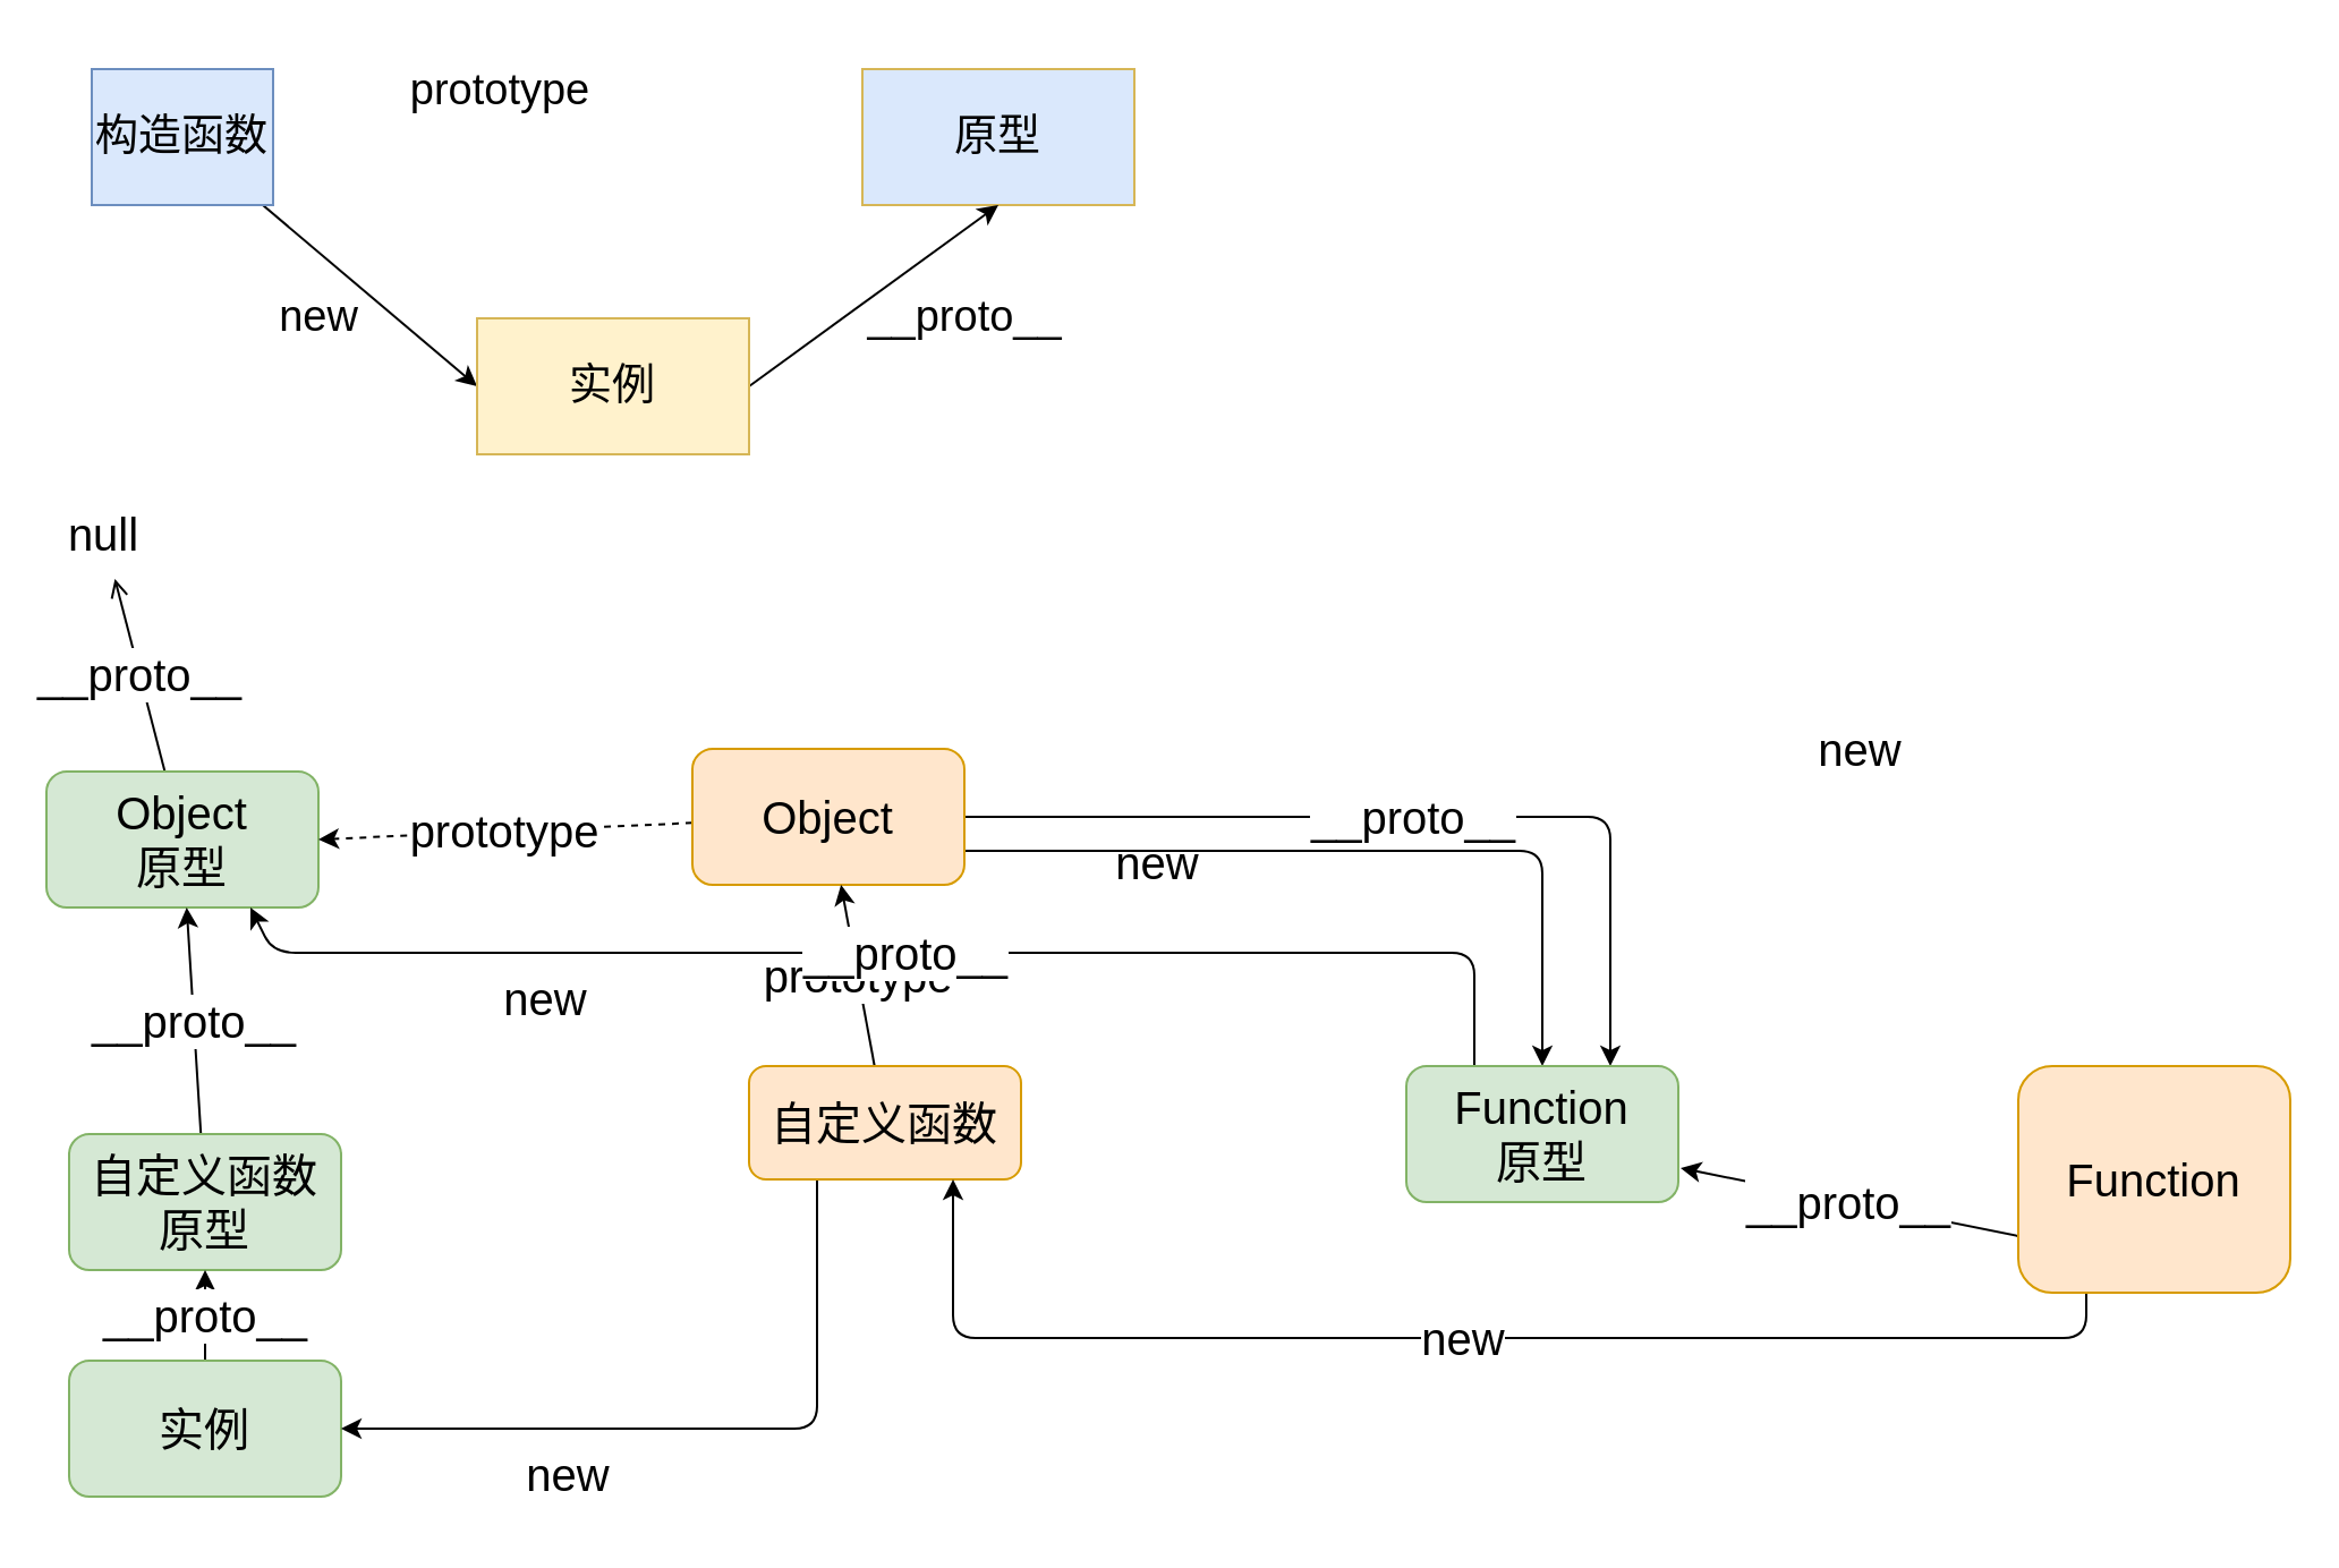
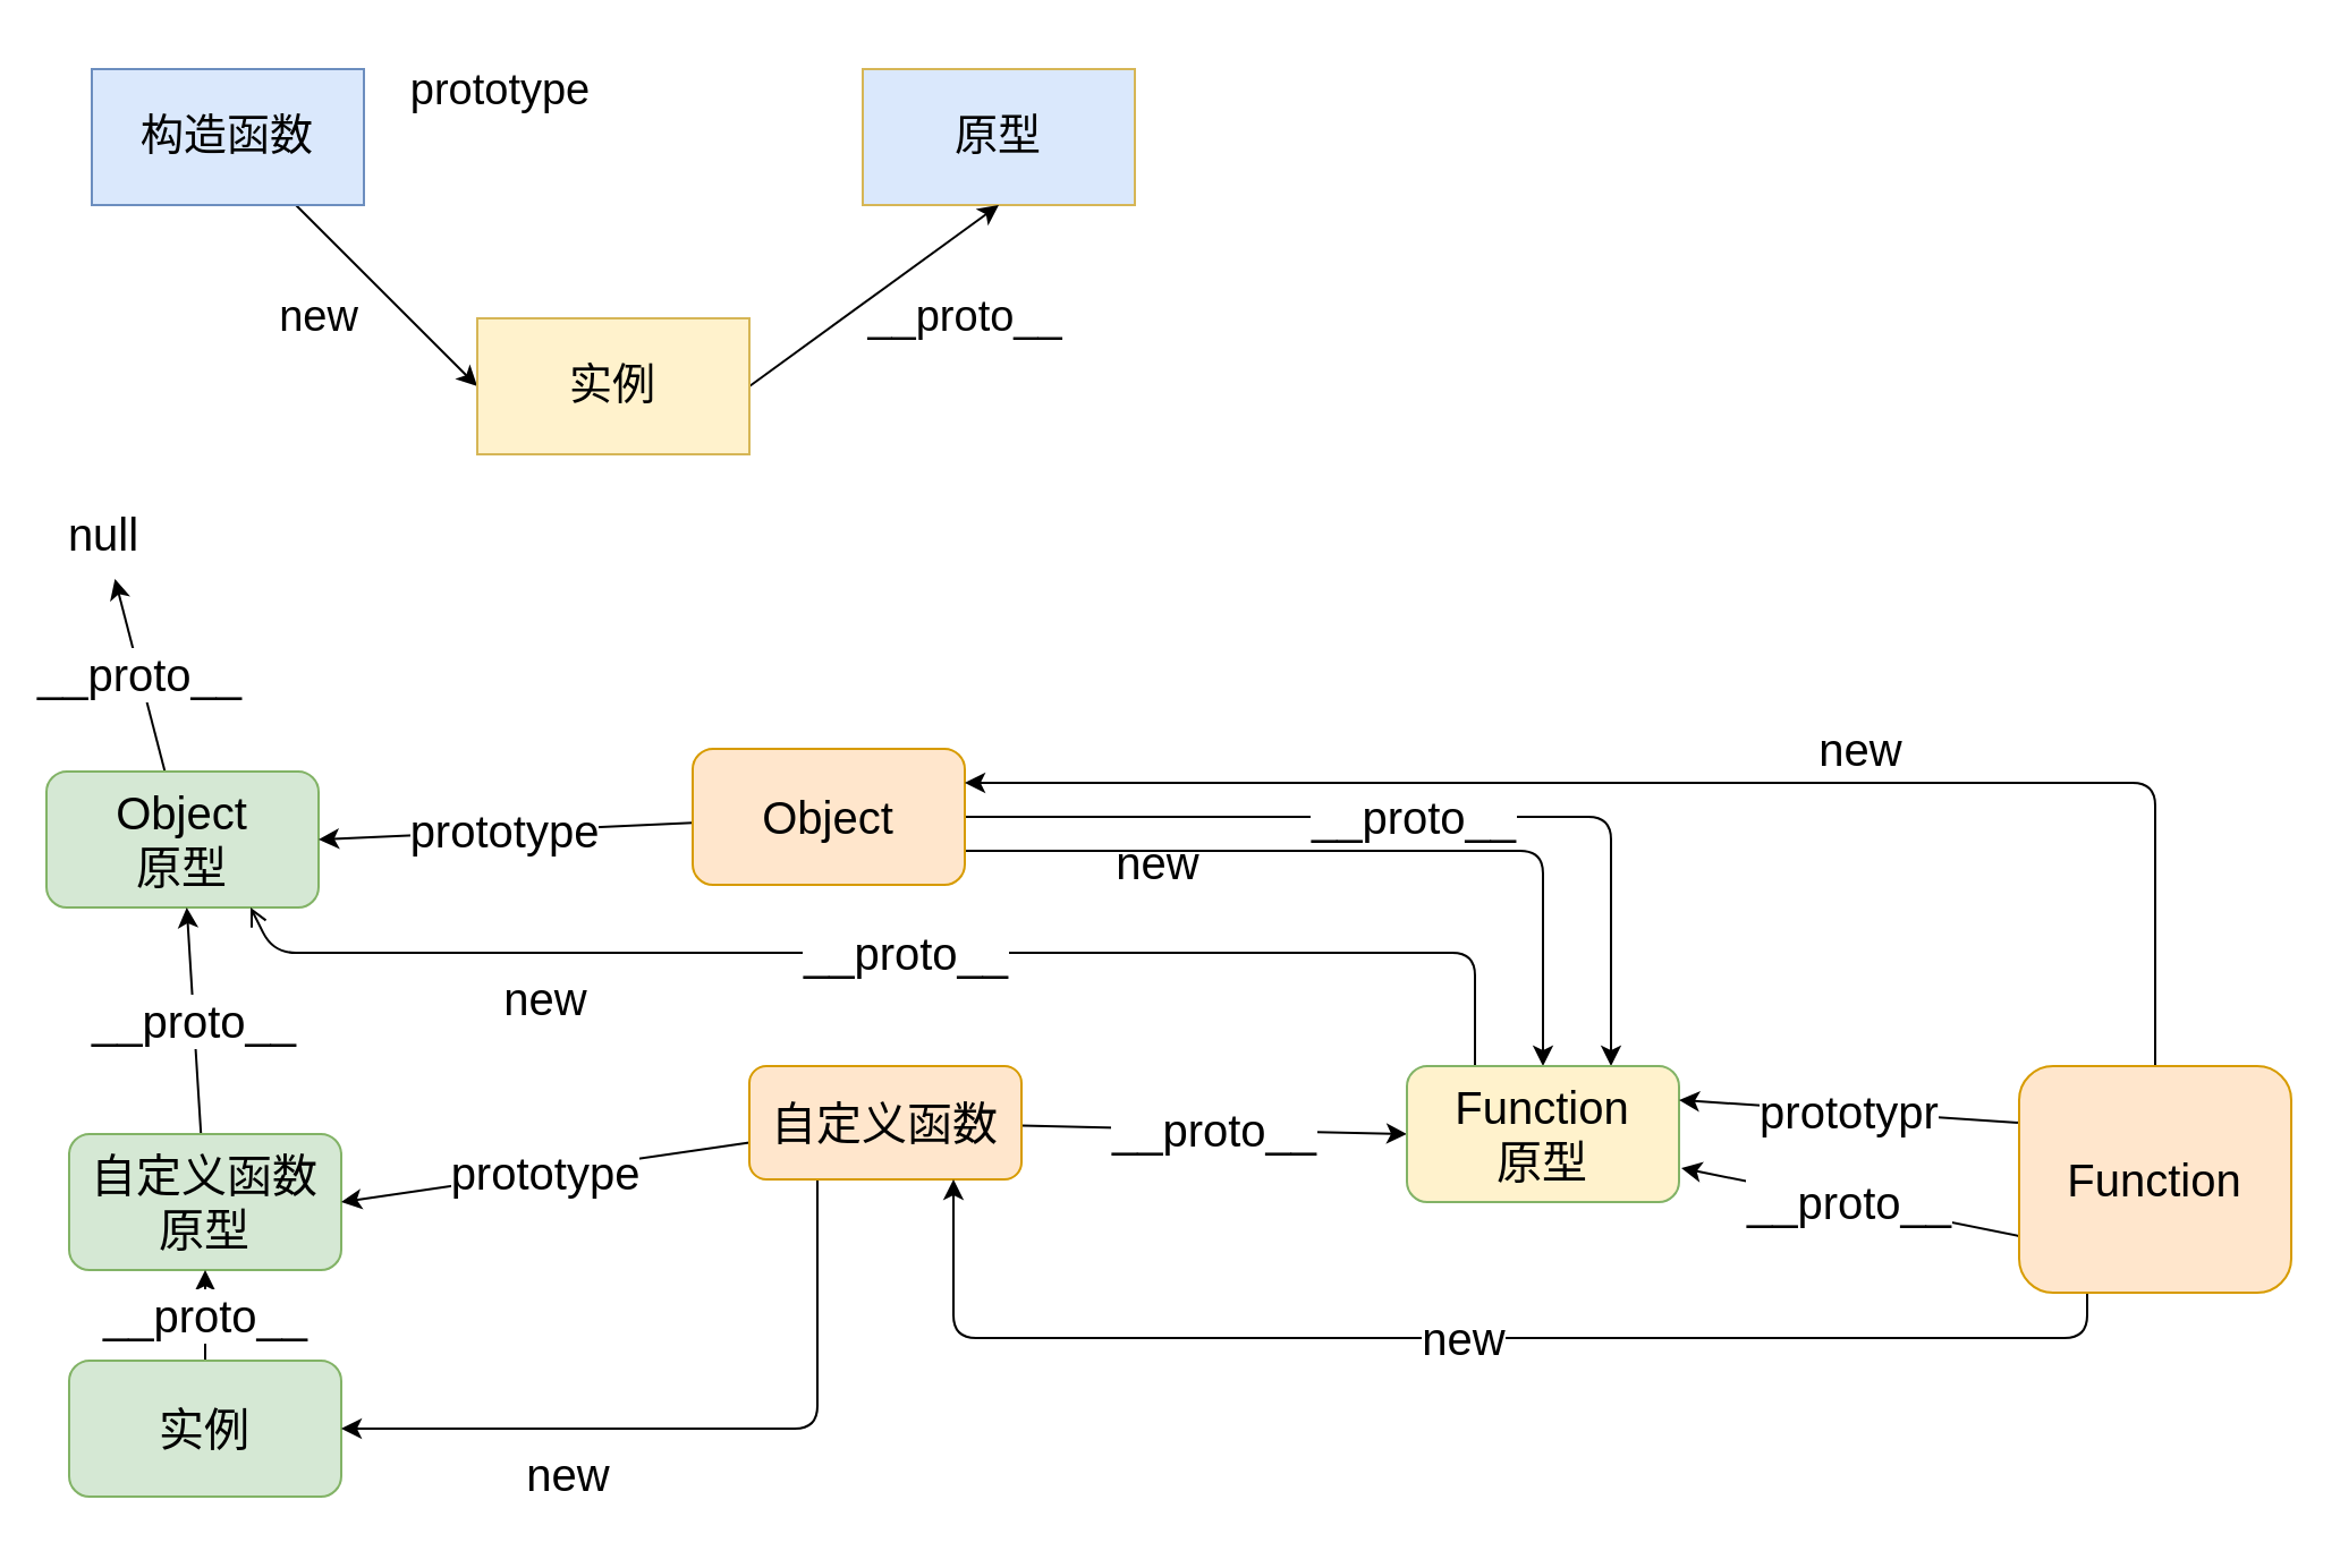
- <mxCell id="3" value="&lt;font style=&quot;font-size: 19px;&quot;&gt;构造函数&lt;/font&gt;" style="rounded=0;whiteSpace=wrap;html=1;fillColor=#dae8fc;strokeColor=#6c8ebf;" vertex="1" parent="1"><mxGeometry x="40" y="30" width="80" height="60" as="geometry" /></mxCell>
+ <mxCell id="3" value="&lt;font style=&quot;font-size: 19px;&quot;&gt;构造函数&lt;/font&gt;" style="rounded=0;whiteSpace=wrap;html=1;fillColor=#dae8fc;strokeColor=#6c8ebf;" vertex="1" parent="1"><mxGeometry x="40" y="30" width="120" height="60" as="geometry" /></mxCell>
- <mxCell id="10" value="__proto__" style="edgeStyle=none;html=1;fontSize=20;endArrow=open;" edge="1" parent="1" source="11" target="12"><mxGeometry relative="1" as="geometry" /></mxCell>
+ <mxCell id="10" value="__proto__" style="edgeStyle=none;html=1;fontSize=20;" edge="1" parent="1" source="11" target="12"><mxGeometry relative="1" as="geometry" /></mxCell>
+ <mxCell id="30" style="edgeStyle=none;html=1;entryX=1;entryY=0.25;entryDx=0;entryDy=0;fontSize=20;" edge="1" parent="1" source="31" target="16"><mxGeometry relative="1" as="geometry"><Array as="points"><mxPoint x="950" y="345" /></Array></mxGeometry></mxCell>
- <mxCell id="13" value="prototype" style="edgeStyle=none;html=1;entryX=1;entryY=0.5;entryDx=0;entryDy=0;fontSize=20;dashed=1;" edge="1" parent="1" source="16" target="11"><mxGeometry relative="1" as="geometry" /></mxCell>
+ <mxCell id="13" value="prototype" style="edgeStyle=none;html=1;entryX=1;entryY=0.5;entryDx=0;entryDy=0;fontSize=20;" edge="1" parent="1" source="16" target="11"><mxGeometry relative="1" as="geometry" /></mxCell>
- <mxCell id="25" value="__proto__" style="edgeStyle=none;html=1;exitX=0.25;exitY=0;exitDx=0;exitDy=0;fontSize=20;entryX=0.75;entryY=1;entryDx=0;entryDy=0;" edge="1" parent="1" source="26" target="11"><mxGeometry relative="1" as="geometry"><mxPoint x="120" y="420" as="targetPoint" /><Array as="points"><mxPoint x="650" y="420" /><mxPoint x="400" y="420" /><mxPoint x="120" y="420" /></Array></mxGeometry></mxCell>
+ <mxCell id="25" value="__proto__" style="edgeStyle=none;html=1;exitX=0.25;exitY=0;exitDx=0;exitDy=0;fontSize=20;entryX=0.75;entryY=1;entryDx=0;entryDy=0;endArrow=open;" edge="1" parent="1" source="26" target="11"><mxGeometry relative="1" as="geometry"><mxPoint x="120" y="420" as="targetPoint" /><Array as="points"><mxPoint x="650" y="420" /><mxPoint x="400" y="420" /><mxPoint x="120" y="420" /></Array></mxGeometry></mxCell>
- <mxCell id="21" value="prototype" style="edgeStyle=none;html=1;fontSize=20;" edge="1" parent="1" source="24" target="16"><mxGeometry relative="1" as="geometry" /></mxCell>
+ <mxCell id="21" value="prototype" style="edgeStyle=none;html=1;entryX=1;entryY=0.5;entryDx=0;entryDy=0;fontSize=20;" edge="1" parent="1" source="24" target="18"><mxGeometry relative="1" as="geometry" /></mxCell>
+ <mxCell id="27" value="prototypr" style="edgeStyle=none;html=1;exitX=0;exitY=0.25;exitDx=0;exitDy=0;fontSize=20;entryX=1;entryY=0.25;entryDx=0;entryDy=0;" edge="1" parent="1" source="31" target="26"><mxGeometry relative="1" as="geometry"><mxPoint x="750" y="484.882" as="targetPoint" /></mxGeometry></mxCell>
+ <mxCell id="22" value="__proto__" style="edgeStyle=none;html=1;entryX=0;entryY=0.5;entryDx=0;entryDy=0;fontSize=20;" edge="1" parent="1" source="24" target="26"><mxGeometry relative="1" as="geometry" /></mxCell>
- <mxCell id="26" value="Function&lt;br&gt;原型" style="rounded=1;whiteSpace=wrap;html=1;fontSize=20;fillColor=#d5e8d4;strokeColor=#82b366;" vertex="1" parent="1"><mxGeometry x="620" y="470" width="120" height="60" as="geometry" /></mxCell>
+ <mxCell id="26" value="Function&lt;br&gt;原型" style="rounded=1;whiteSpace=wrap;html=1;fontSize=20;fillColor=#fff2cc;strokeColor=#82b366;" vertex="1" parent="1"><mxGeometry x="620" y="470" width="120" height="60" as="geometry" /></mxCell>
